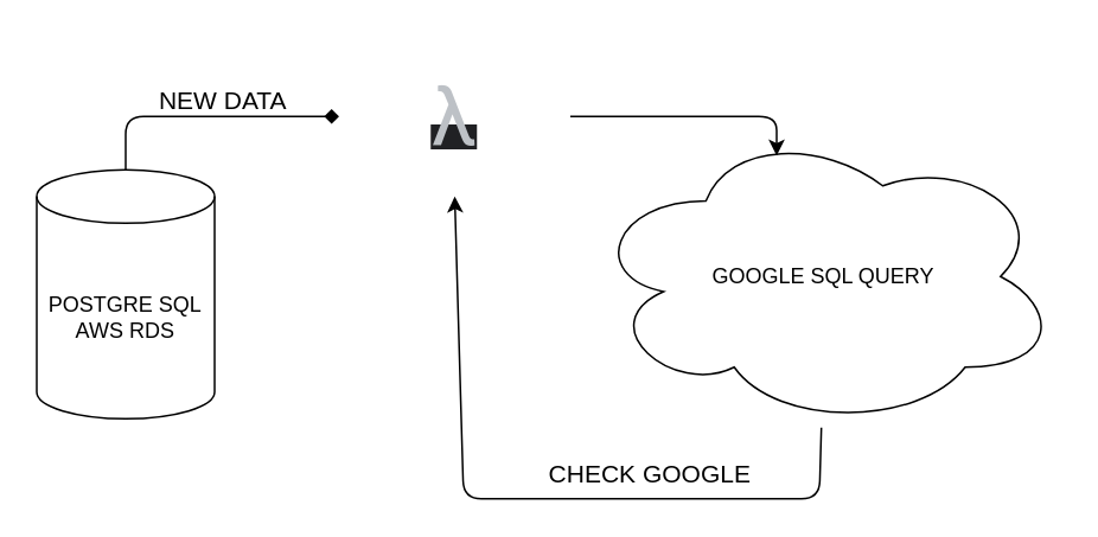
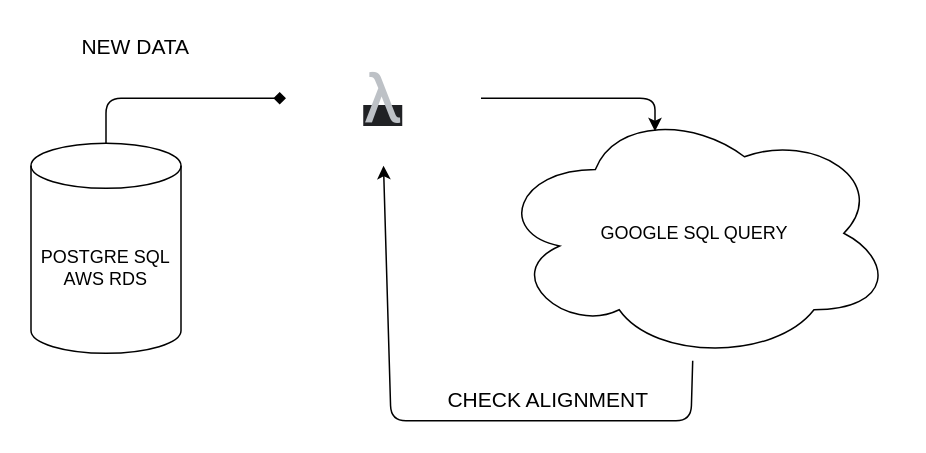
- <mxCell id="8" value="&lt;font style=&quot;font-size: 14px&quot;&gt;NEW DATA&lt;/font&gt;" style="text;html=1;strokeColor=none;fillColor=none;align=center;verticalAlign=middle;whiteSpace=wrap;rounded=0;fontSize=16;" vertex="1" parent="1"><mxGeometry x="70" y="40" width="110" height="30" as="geometry" /></mxCell>
+ <mxCell id="8" value="&lt;font style=&quot;font-size: 14px&quot;&gt;NEW DATA&lt;/font&gt;" style="text;html=1;strokeColor=none;fillColor=none;align=center;verticalAlign=middle;whiteSpace=wrap;rounded=0;fontSize=16;" vertex="1" parent="1"><mxGeometry x="35" y="15" width="110" height="30" as="geometry" /></mxCell>
- <mxCell id="9" value="&lt;font style=&quot;font-size: 14px&quot;&gt;CHECK GOOGLE&lt;/font&gt;" style="text;html=1;strokeColor=none;fillColor=none;align=center;verticalAlign=middle;whiteSpace=wrap;rounded=0;fontSize=16;" vertex="1" parent="1"><mxGeometry x="285" y="250" width="160" height="30" as="geometry" /></mxCell>
+ <mxCell id="9" value="&lt;font style=&quot;font-size: 14px&quot;&gt;CHECK ALIGNMENT&lt;/font&gt;" style="text;html=1;strokeColor=none;fillColor=none;align=center;verticalAlign=middle;whiteSpace=wrap;rounded=0;fontSize=16;" vertex="1" parent="1"><mxGeometry x="285" y="250" width="160" height="30" as="geometry" /></mxCell>
